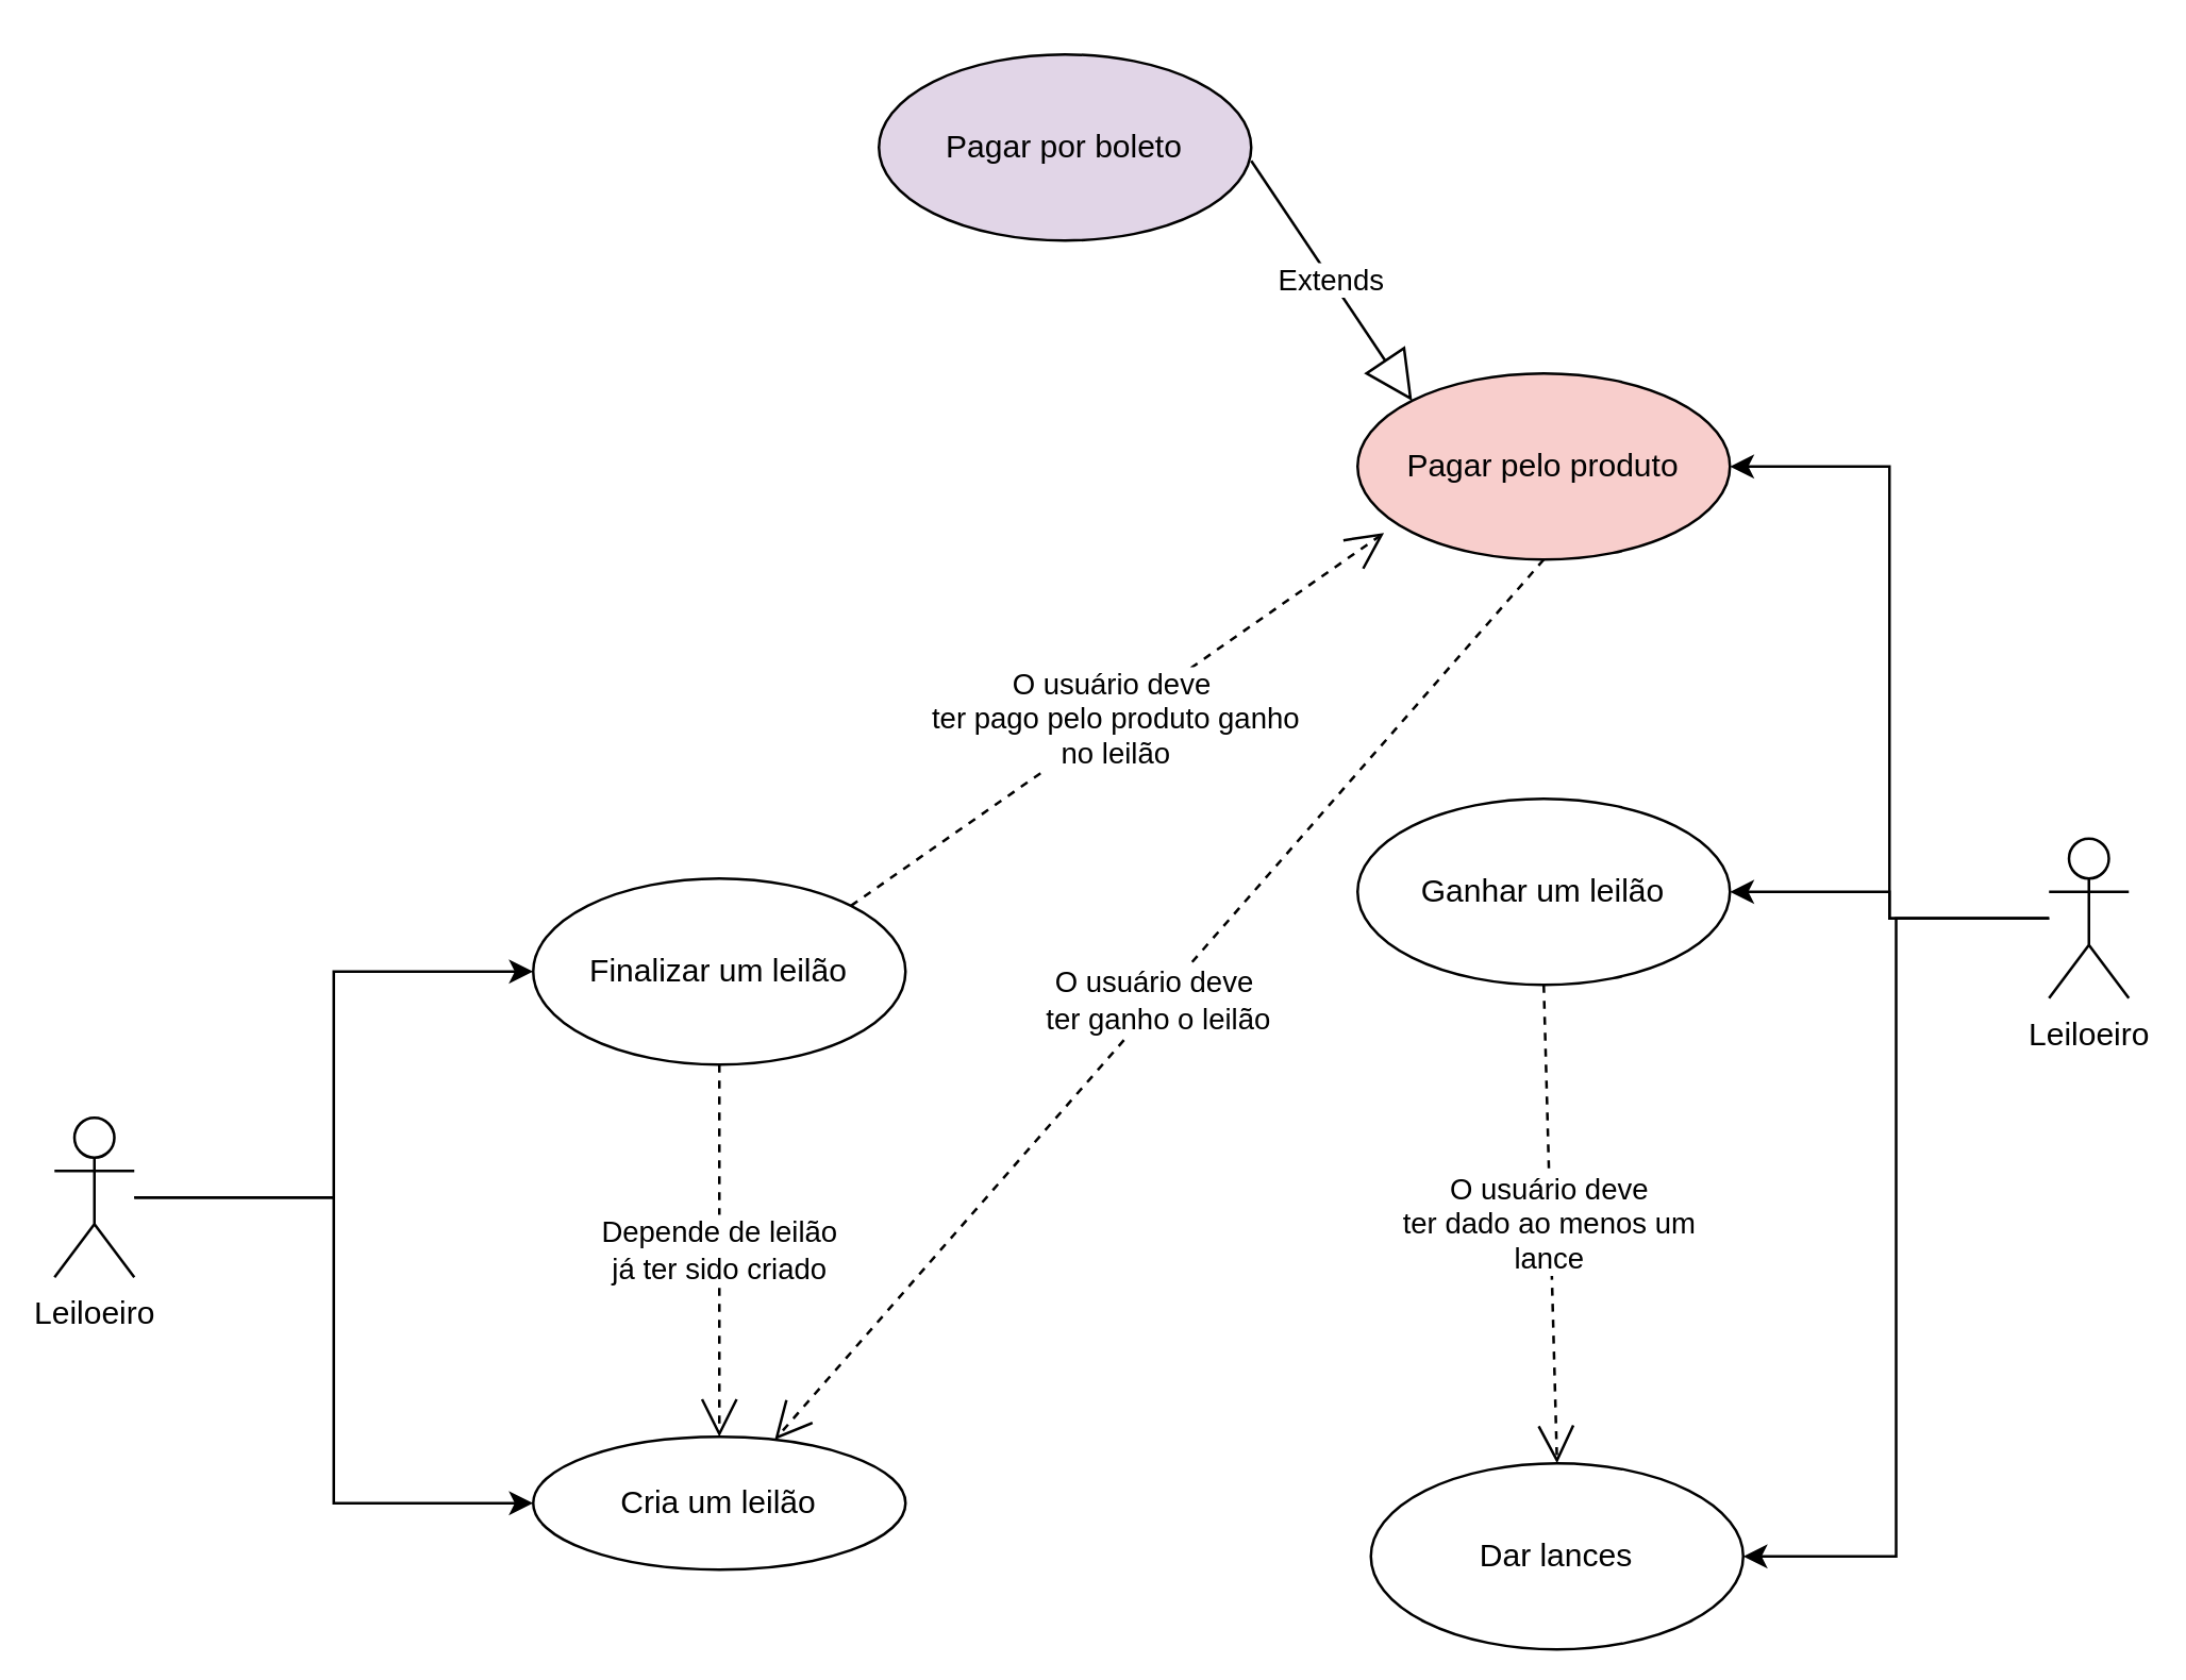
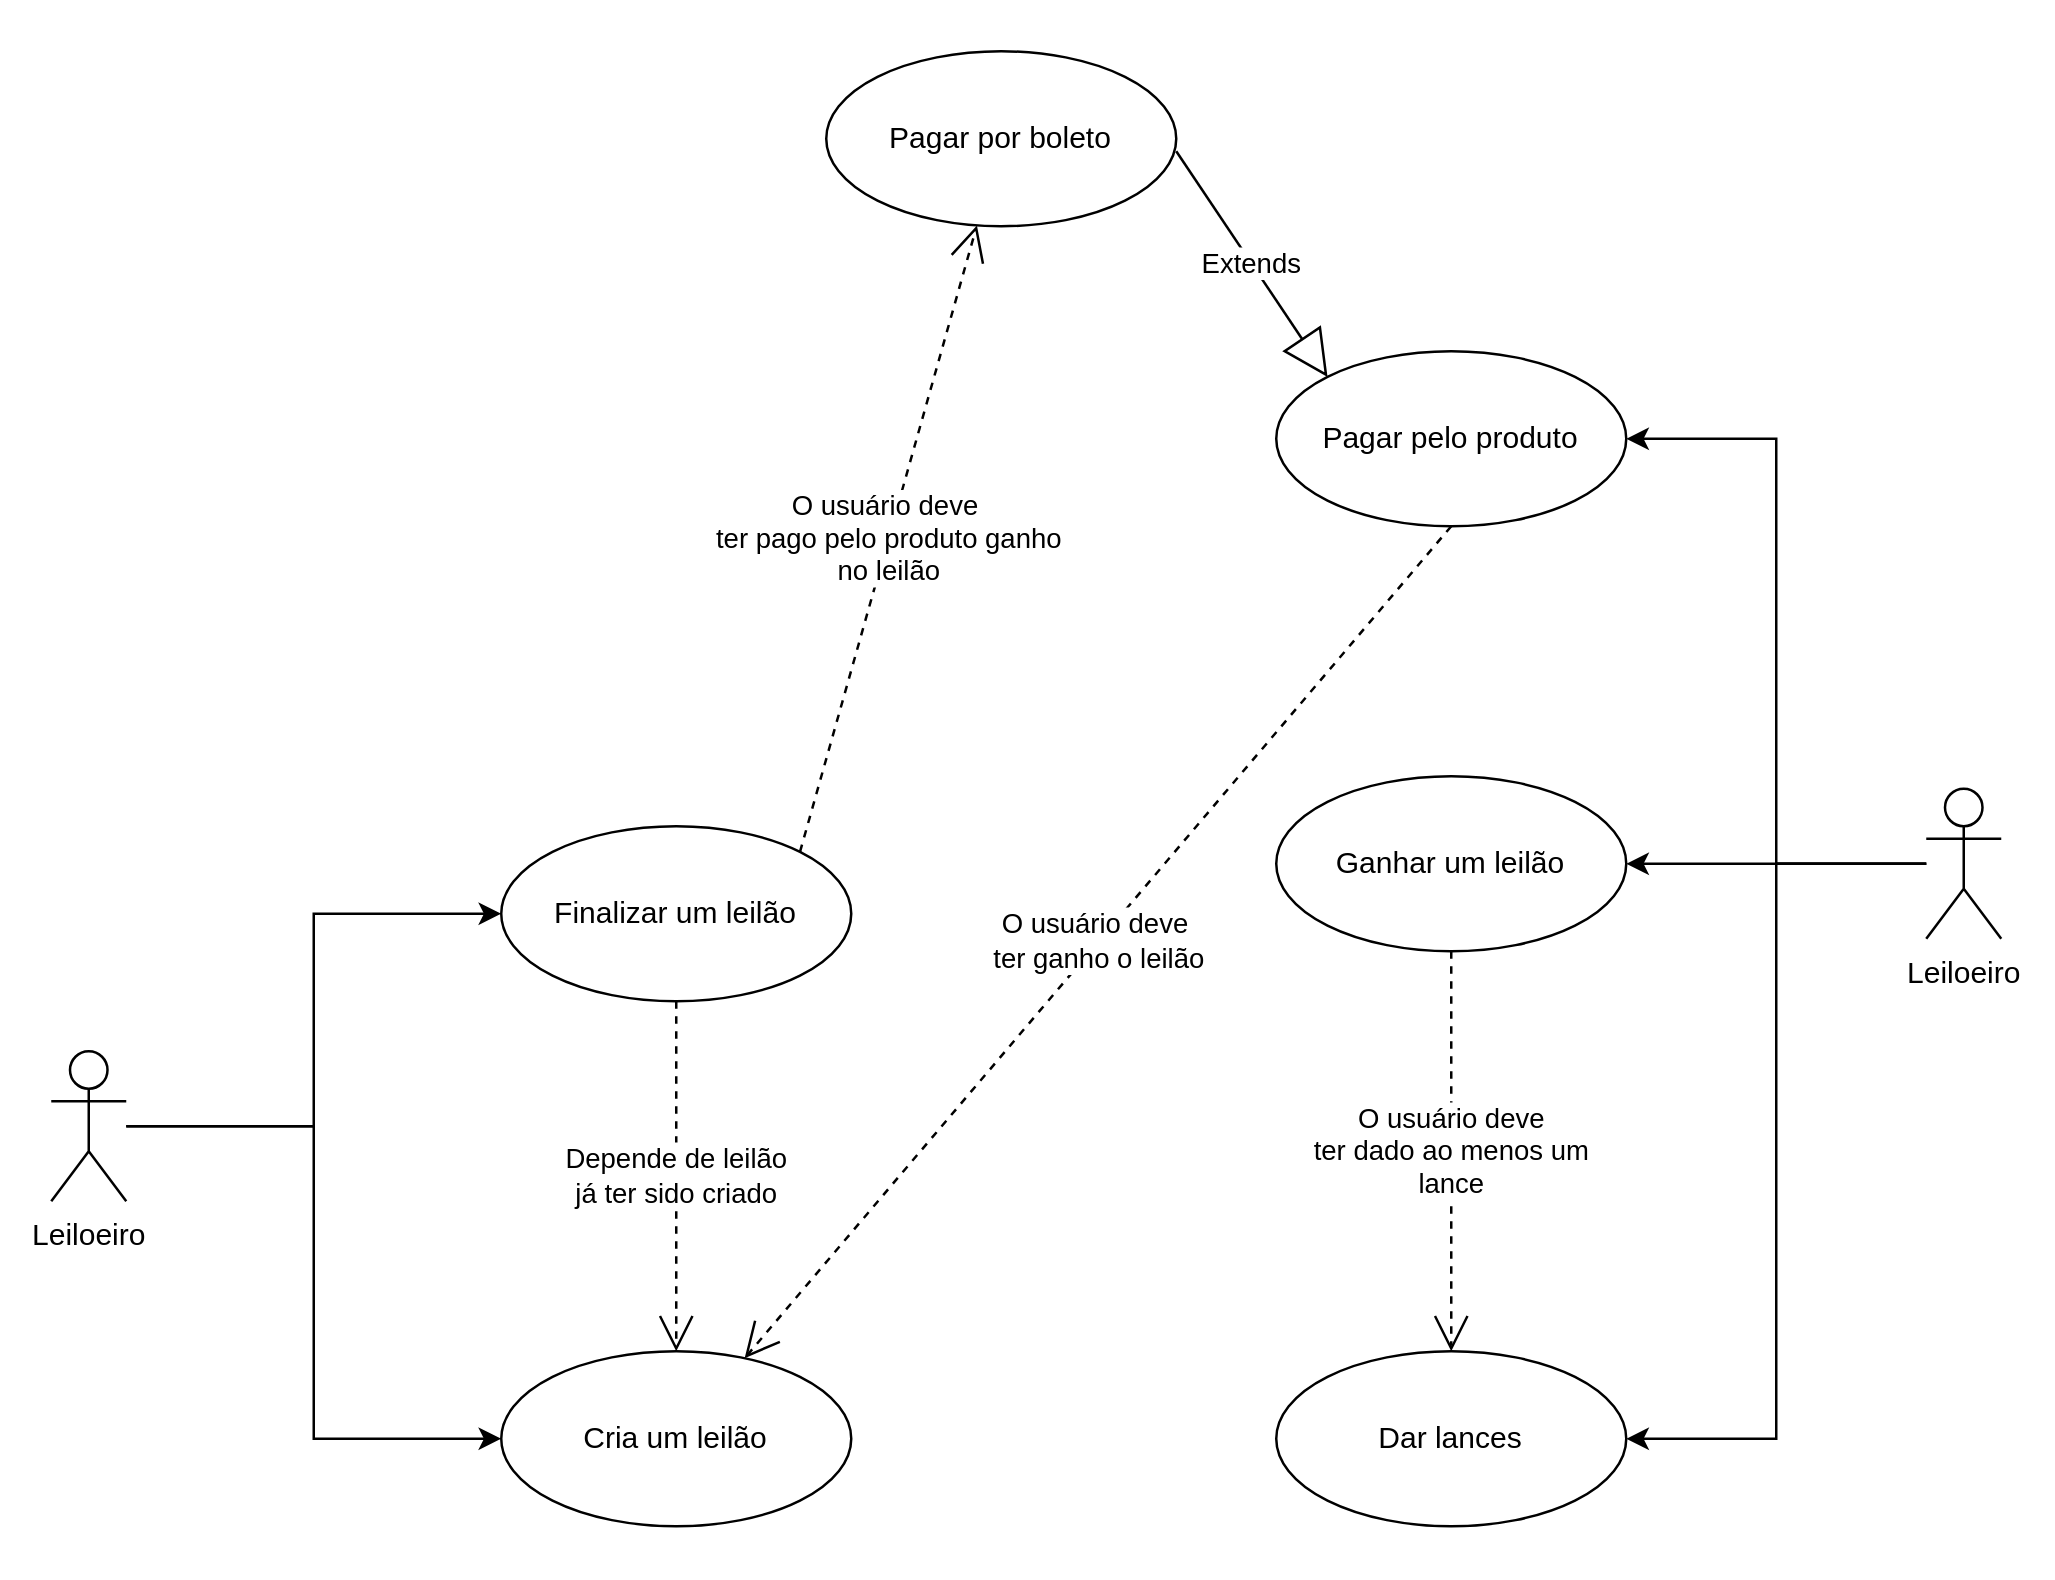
- <mxCell id="14" value="Pagar por boleto" style="ellipse;whiteSpace=wrap;html=1;fillColor=#e1d5e7;" vertex="1" parent="1"><mxGeometry x="330" y="20" width="140" height="70" as="geometry" /></mxCell>
+ <mxCell id="14" value="Pagar por boleto" style="ellipse;whiteSpace=wrap;html=1;" vertex="1" parent="1"><mxGeometry x="330" y="20" width="140" height="70" as="geometry" /></mxCell>
- <mxCell id="13" value="Pagar pelo produto" style="ellipse;whiteSpace=wrap;html=1;fillColor=#f8cecc;" vertex="1" parent="1"><mxGeometry x="510" y="140" width="140" height="70" as="geometry" /></mxCell>
+ <mxCell id="13" value="Pagar pelo produto" style="ellipse;whiteSpace=wrap;html=1;" vertex="1" parent="1"><mxGeometry x="510" y="140" width="140" height="70" as="geometry" /></mxCell>
- <mxCell id="18" value="O usuário deve&amp;nbsp;&lt;br&gt;ter pago pelo produto ganho&lt;br&gt;no leilão" style="endArrow=open;endSize=12;dashed=1;html=1;entryX=0.071;entryY=0.857;entryDx=0;entryDy=0;entryPerimeter=0;exitX=1;exitY=0;exitDx=0;exitDy=0;" edge="1" parent="1" source="11" target="13"><mxGeometry width="160" relative="1" as="geometry"><mxPoint x="400" y="330" as="sourcePoint" /><mxPoint x="550" y="310" as="targetPoint" /></mxGeometry></mxCell>
+ <mxCell id="18" value="O usuário deve&amp;nbsp;&lt;br&gt;ter pago pelo produto ganho&lt;br&gt;no leilão" style="endArrow=open;endSize=12;dashed=1;html=1;exitX=1;exitY=0;exitDx=0;exitDy=0;" edge="1" parent="1" source="11" target="14"><mxGeometry width="160" relative="1" as="geometry"><mxPoint x="400" y="330" as="sourcePoint" /><mxPoint x="550" y="310" as="targetPoint" /></mxGeometry></mxCell>
- <mxCell id="12" value="Ganhar um leilão" style="ellipse;whiteSpace=wrap;html=1;" vertex="1" parent="1"><mxGeometry x="510" y="300" width="140" height="70" as="geometry" /></mxCell>
+ <mxCell id="12" value="Ganhar um leilão" style="ellipse;whiteSpace=wrap;html=1;" vertex="1" parent="1"><mxGeometry x="510" y="310" width="140" height="70" as="geometry" /></mxCell>
- <mxCell id="5" value="Cria um leilão" style="ellipse;whiteSpace=wrap;html=1;" vertex="1" parent="1"><mxGeometry x="200" y="540" width="140" height="50" as="geometry" /></mxCell>
+ <mxCell id="5" value="Cria um leilão" style="ellipse;whiteSpace=wrap;html=1;" vertex="1" parent="1"><mxGeometry x="200" y="540" width="140" height="70" as="geometry" /></mxCell>
- <mxCell id="10" value="Dar lances" style="ellipse;whiteSpace=wrap;html=1;" vertex="1" parent="1"><mxGeometry x="515" y="550" width="140" height="70" as="geometry" /></mxCell>
+ <mxCell id="10" value="Dar lances" style="ellipse;whiteSpace=wrap;html=1;" vertex="1" parent="1"><mxGeometry x="510" y="540" width="140" height="70" as="geometry" /></mxCell>
